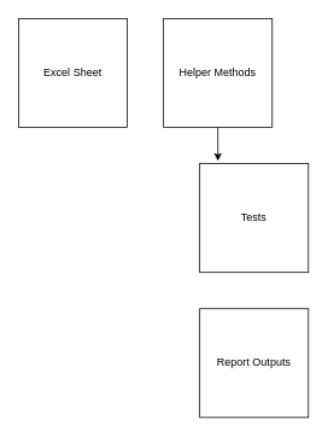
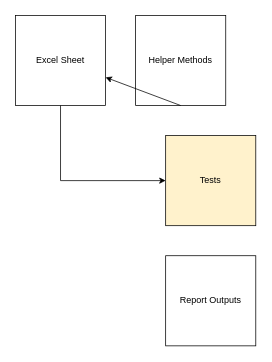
- <mxCell id="6" value="" style="endArrow=classic;html=1;rounded=0;exitX=0.5;exitY=1;exitDx=0;exitDy=0;entryX=0.167;entryY=-0.025;entryDx=0;entryDy=0;entryPerimeter=0;" edge="1" parent="1" source="5" target="2"><mxGeometry width="50" height="50" relative="1" as="geometry"><mxPoint x="300" y="150" as="sourcePoint" /><mxPoint x="350" y="100" as="targetPoint" /></mxGeometry></mxCell>
+ <mxCell id="6" value="" style="endArrow=classic;html=1;rounded=0;exitX=0.5;exitY=1;exitDx=0;exitDy=0;" edge="1" parent="1" source="5" target="3"><mxGeometry width="50" height="50" relative="1" as="geometry"><mxPoint x="300" y="150" as="sourcePoint" /><mxPoint x="350" y="100" as="targetPoint" /></mxGeometry></mxCell>
+ <mxCell id="4" value="" style="endArrow=classic;html=1;rounded=0;exitX=0.5;exitY=1;exitDx=0;exitDy=0;entryX=0;entryY=0.5;entryDx=0;entryDy=0;" edge="1" parent="1" source="3" target="2"><mxGeometry width="50" height="50" relative="1" as="geometry"><mxPoint x="300" y="350" as="sourcePoint" /><mxPoint x="80" y="300" as="targetPoint" /><Array as="points"><mxPoint x="80" y="240" /></Array></mxGeometry></mxCell>
- <mxCell id="2" value="Tests" style="whiteSpace=wrap;html=1;aspect=fixed;" vertex="1" parent="1"><mxGeometry x="220" y="180" width="120" height="120" as="geometry" /></mxCell>
+ <mxCell id="2" value="Tests" style="whiteSpace=wrap;html=1;aspect=fixed;fillColor=#fff2cc;" vertex="1" parent="1"><mxGeometry x="220" y="180" width="120" height="120" as="geometry" /></mxCell>
